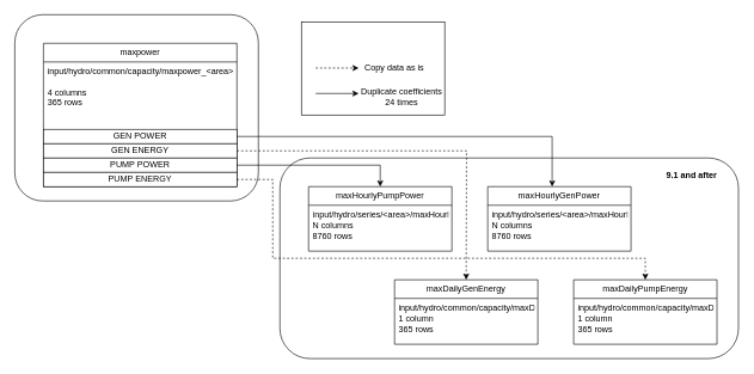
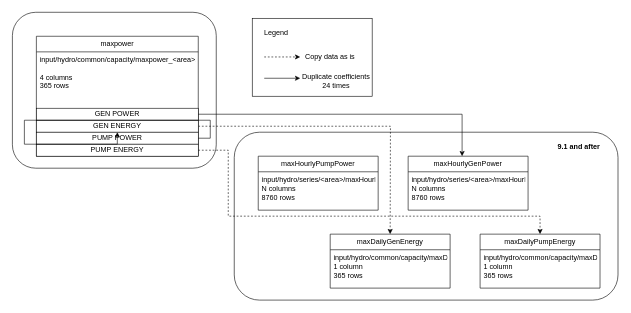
+ <mxCell id="21" value="Legend" style="text;html=1;align=center;verticalAlign=middle;whiteSpace=wrap;rounded=0;" vertex="1" parent="1"><mxGeometry x="430" y="40" width="60" height="30" as="geometry" /></mxCell>
- <mxCell id="12" style="edgeStyle=orthogonalEdgeStyle;rounded=0;orthogonalLoop=1;jettySize=auto;html=1;exitX=1;exitY=0.5;exitDx=0;exitDy=0;entryX=0.5;entryY=0;entryDx=0;entryDy=0;" edge="1" parent="1" source="10" target="14"><mxGeometry relative="1" as="geometry"><mxPoint x="530" y="250" as="targetPoint" /></mxGeometry></mxCell>
+ <mxCell id="12" style="edgeStyle=orthogonalEdgeStyle;rounded=0;orthogonalLoop=1;jettySize=auto;html=1;exitX=1;exitY=0.5;exitDx=0;exitDy=0;" edge="1" parent="1" source="10" target="9"><mxGeometry relative="1" as="geometry"><mxPoint x="530" y="250" as="targetPoint" /></mxGeometry></mxCell>
